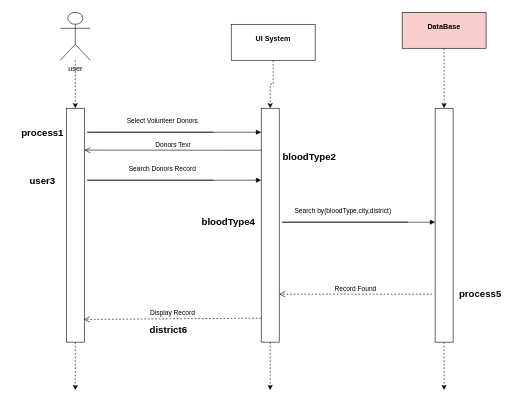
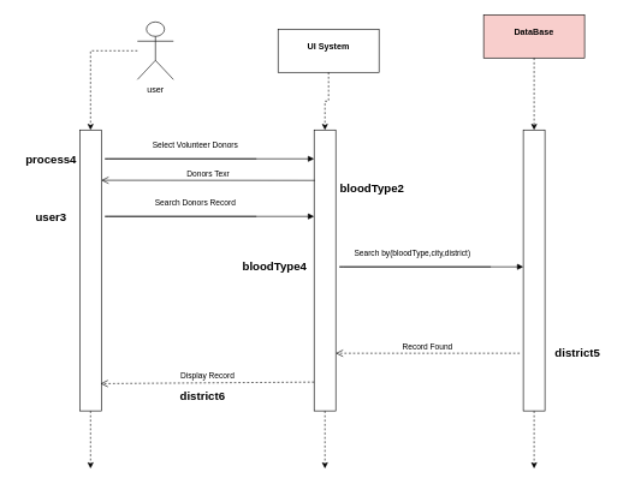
- <mxCell id="3" value="user" style="shape=umlActor;verticalLabelPosition=bottom;verticalAlign=top;html=1;" vertex="1" parent="1"><mxGeometry x="100" y="20" width="50" height="80" as="geometry" /></mxCell>
+ <mxCell id="3" value="user" style="shape=umlActor;verticalLabelPosition=bottom;verticalAlign=top;html=1;" vertex="1" parent="1"><mxGeometry x="190" y="30" width="50" height="80" as="geometry" /></mxCell>
- <mxCell id="18" value="&lt;h6&gt;process1&lt;/h6&gt;" style="text;strokeColor=none;fillColor=none;html=1;fontSize=24;fontStyle=1;verticalAlign=middle;align=center;" vertex="1" parent="1"><mxGeometry x="20" y="180" width="100" height="80" as="geometry" /></mxCell>
+ <mxCell id="18" value="&lt;h6&gt;process4&lt;/h6&gt;" style="text;strokeColor=none;fillColor=none;html=1;fontSize=24;fontStyle=1;verticalAlign=middle;align=center;" vertex="1" parent="1"><mxGeometry x="20" y="180" width="100" height="80" as="geometry" /></mxCell>
- <mxCell id="21" value="&lt;h6&gt;process5&lt;/h6&gt;" style="text;strokeColor=none;fillColor=none;html=1;fontSize=24;fontStyle=1;verticalAlign=middle;align=center;" vertex="1" parent="1"><mxGeometry x="750" y="450" width="100" height="80" as="geometry" /></mxCell>
+ <mxCell id="21" value="&lt;h6&gt;district5&lt;/h6&gt;" style="text;strokeColor=none;fillColor=none;html=1;fontSize=24;fontStyle=1;verticalAlign=middle;align=center;" vertex="1" parent="1"><mxGeometry x="750" y="450" width="100" height="80" as="geometry" /></mxCell>
